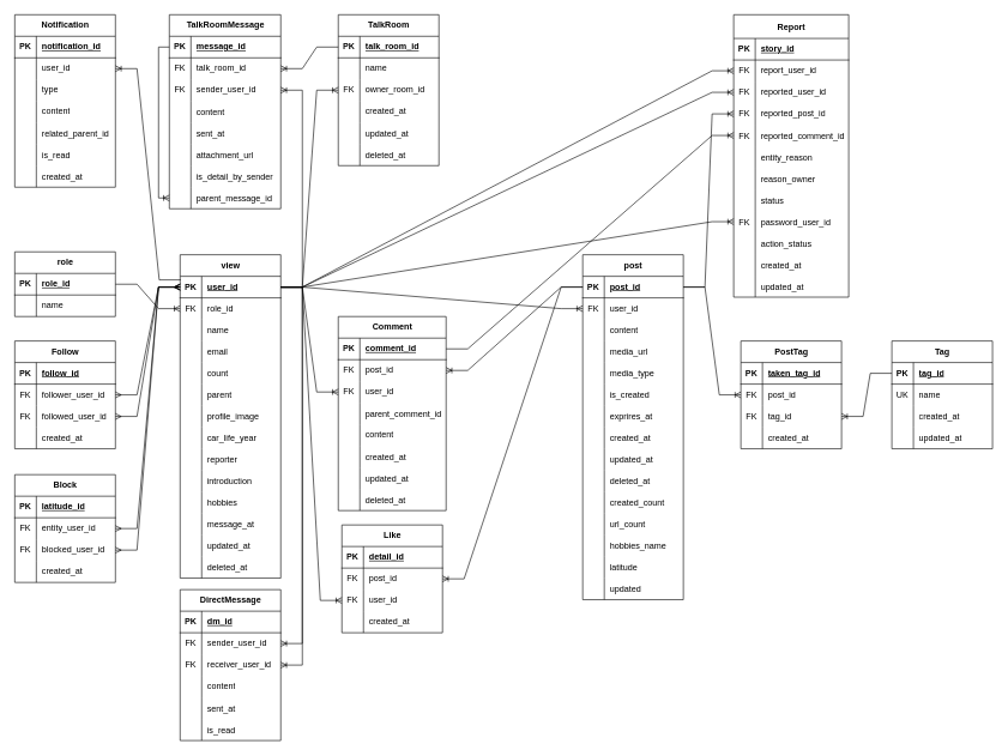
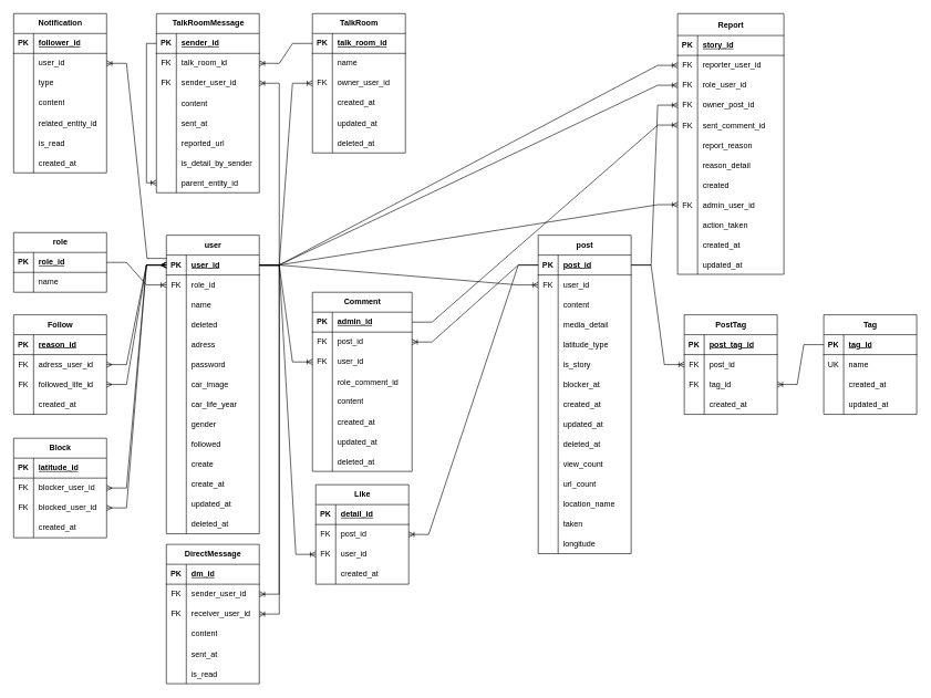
- <mxCell id="179" value="notification_id" style="shape=partialRectangle;connectable=0;fillColor=none;top=0;left=0;bottom=0;right=0;align=left;spacingLeft=6;fontStyle=5;overflow=hidden;whiteSpace=wrap;html=1;" parent="177" vertex="1"><mxGeometry x="30" width="110" height="30" as="geometry"><mxRectangle width="110" height="30" as="alternateBounds" /></mxGeometry></mxCell>
+ <mxCell id="179" value="follower_id" style="shape=partialRectangle;connectable=0;fillColor=none;top=0;left=0;bottom=0;right=0;align=left;spacingLeft=6;fontStyle=5;overflow=hidden;whiteSpace=wrap;html=1;" parent="177" vertex="1"><mxGeometry x="30" width="110" height="30" as="geometry"><mxRectangle width="110" height="30" as="alternateBounds" /></mxGeometry></mxCell>
- <mxCell id="289" value="message_id" style="shape=partialRectangle;connectable=0;fillColor=none;top=0;left=0;bottom=0;right=0;align=left;spacingLeft=6;fontStyle=5;overflow=hidden;whiteSpace=wrap;html=1;" parent="287" vertex="1"><mxGeometry x="30" width="125" height="30" as="geometry"><mxRectangle width="125" height="30" as="alternateBounds" /></mxGeometry></mxCell>
+ <mxCell id="289" value="sender_id" style="shape=partialRectangle;connectable=0;fillColor=none;top=0;left=0;bottom=0;right=0;align=left;spacingLeft=6;fontStyle=5;overflow=hidden;whiteSpace=wrap;html=1;" parent="287" vertex="1"><mxGeometry x="30" width="125" height="30" as="geometry"><mxRectangle width="125" height="30" as="alternateBounds" /></mxGeometry></mxCell>
- <mxCell id="236" value="report_user_id" style="shape=partialRectangle;connectable=0;fillColor=none;top=0;left=0;bottom=0;right=0;align=left;spacingLeft=6;overflow=hidden;whiteSpace=wrap;html=1;" parent="234" vertex="1"><mxGeometry x="30" width="130" height="30" as="geometry"><mxRectangle width="130" height="30" as="alternateBounds" /></mxGeometry></mxCell>
+ <mxCell id="236" value="reporter_user_id" style="shape=partialRectangle;connectable=0;fillColor=none;top=0;left=0;bottom=0;right=0;align=left;spacingLeft=6;overflow=hidden;whiteSpace=wrap;html=1;" parent="234" vertex="1"><mxGeometry x="30" width="130" height="30" as="geometry"><mxRectangle width="130" height="30" as="alternateBounds" /></mxGeometry></mxCell>
- <mxCell id="276" value="owner_room_id" style="shape=partialRectangle;connectable=0;fillColor=none;top=0;left=0;bottom=0;right=0;align=left;spacingLeft=6;overflow=hidden;whiteSpace=wrap;html=1;" parent="274" vertex="1"><mxGeometry x="30" width="110" height="30" as="geometry"><mxRectangle width="110" height="30" as="alternateBounds" /></mxGeometry></mxCell>
+ <mxCell id="276" value="owner_user_id" style="shape=partialRectangle;connectable=0;fillColor=none;top=0;left=0;bottom=0;right=0;align=left;spacingLeft=6;overflow=hidden;whiteSpace=wrap;html=1;" parent="274" vertex="1"><mxGeometry x="30" width="110" height="30" as="geometry"><mxRectangle width="110" height="30" as="alternateBounds" /></mxGeometry></mxCell>
- <mxCell id="239" value="reported_user_id" style="shape=partialRectangle;connectable=0;fillColor=none;top=0;left=0;bottom=0;right=0;align=left;spacingLeft=6;overflow=hidden;whiteSpace=wrap;html=1;" parent="237" vertex="1"><mxGeometry x="30" width="130" height="30" as="geometry"><mxRectangle width="130" height="30" as="alternateBounds" /></mxGeometry></mxCell>
+ <mxCell id="239" value="role_user_id" style="shape=partialRectangle;connectable=0;fillColor=none;top=0;left=0;bottom=0;right=0;align=left;spacingLeft=6;overflow=hidden;whiteSpace=wrap;html=1;" parent="237" vertex="1"><mxGeometry x="30" width="130" height="30" as="geometry"><mxRectangle width="130" height="30" as="alternateBounds" /></mxGeometry></mxCell>
- <mxCell id="242" value="reported_post_id" style="shape=partialRectangle;connectable=0;fillColor=none;top=0;left=0;bottom=0;right=0;align=left;spacingLeft=6;overflow=hidden;whiteSpace=wrap;html=1;" parent="240" vertex="1"><mxGeometry x="30" width="130" height="30" as="geometry"><mxRectangle width="130" height="30" as="alternateBounds" /></mxGeometry></mxCell>
+ <mxCell id="242" value="owner_post_id" style="shape=partialRectangle;connectable=0;fillColor=none;top=0;left=0;bottom=0;right=0;align=left;spacingLeft=6;overflow=hidden;whiteSpace=wrap;html=1;" parent="240" vertex="1"><mxGeometry x="30" width="130" height="30" as="geometry"><mxRectangle width="130" height="30" as="alternateBounds" /></mxGeometry></mxCell>
- <mxCell id="191" value="related_parent_id" style="shape=partialRectangle;connectable=0;fillColor=none;top=0;left=0;bottom=0;right=0;align=left;spacingLeft=6;overflow=hidden;" parent="189" vertex="1"><mxGeometry x="30" width="110" height="30" as="geometry"><mxRectangle width="110" height="30" as="alternateBounds" /></mxGeometry></mxCell>
+ <mxCell id="191" value="related_entity_id" style="shape=partialRectangle;connectable=0;fillColor=none;top=0;left=0;bottom=0;right=0;align=left;spacingLeft=6;overflow=hidden;" parent="189" vertex="1"><mxGeometry x="30" width="110" height="30" as="geometry"><mxRectangle width="110" height="30" as="alternateBounds" /></mxGeometry></mxCell>
- <mxCell id="245" value="reported_comment_id" style="shape=partialRectangle;connectable=0;fillColor=none;top=0;left=0;bottom=0;right=0;align=left;spacingLeft=6;overflow=hidden;" parent="243" vertex="1"><mxGeometry x="30" width="130" height="30" as="geometry"><mxRectangle width="130" height="30" as="alternateBounds" /></mxGeometry></mxCell>
+ <mxCell id="245" value="sent_comment_id" style="shape=partialRectangle;connectable=0;fillColor=none;top=0;left=0;bottom=0;right=0;align=left;spacingLeft=6;overflow=hidden;" parent="243" vertex="1"><mxGeometry x="30" width="130" height="30" as="geometry"><mxRectangle width="130" height="30" as="alternateBounds" /></mxGeometry></mxCell>
- <mxCell id="304" value="attachment_url" style="shape=partialRectangle;connectable=0;fillColor=none;top=0;left=0;bottom=0;right=0;align=left;spacingLeft=6;overflow=hidden;" parent="302" vertex="1"><mxGeometry x="30" width="125" height="30" as="geometry"><mxRectangle width="125" height="30" as="alternateBounds" /></mxGeometry></mxCell>
+ <mxCell id="304" value="reported_url" style="shape=partialRectangle;connectable=0;fillColor=none;top=0;left=0;bottom=0;right=0;align=left;spacingLeft=6;overflow=hidden;" parent="302" vertex="1"><mxGeometry x="30" width="125" height="30" as="geometry"><mxRectangle width="125" height="30" as="alternateBounds" /></mxGeometry></mxCell>
- <mxCell id="248" value="entity_reason" style="shape=partialRectangle;connectable=0;fillColor=none;top=0;left=0;bottom=0;right=0;align=left;spacingLeft=6;overflow=hidden;" parent="246" vertex="1"><mxGeometry x="30" width="130" height="30" as="geometry"><mxRectangle width="130" height="30" as="alternateBounds" /></mxGeometry></mxCell>
+ <mxCell id="248" value="report_reason" style="shape=partialRectangle;connectable=0;fillColor=none;top=0;left=0;bottom=0;right=0;align=left;spacingLeft=6;overflow=hidden;" parent="246" vertex="1"><mxGeometry x="30" width="130" height="30" as="geometry"><mxRectangle width="130" height="30" as="alternateBounds" /></mxGeometry></mxCell>
- <mxCell id="251" value="reason_owner" style="shape=partialRectangle;connectable=0;fillColor=none;top=0;left=0;bottom=0;right=0;align=left;spacingLeft=6;overflow=hidden;" parent="249" vertex="1"><mxGeometry x="30" width="130" height="30" as="geometry"><mxRectangle width="130" height="30" as="alternateBounds" /></mxGeometry></mxCell>
+ <mxCell id="251" value="reason_detail" style="shape=partialRectangle;connectable=0;fillColor=none;top=0;left=0;bottom=0;right=0;align=left;spacingLeft=6;overflow=hidden;" parent="249" vertex="1"><mxGeometry x="30" width="130" height="30" as="geometry"><mxRectangle width="130" height="30" as="alternateBounds" /></mxGeometry></mxCell>
- <mxCell id="310" value="parent_message_id" style="shape=partialRectangle;connectable=0;fillColor=none;top=0;left=0;bottom=0;right=0;align=left;spacingLeft=6;overflow=hidden;" parent="308" vertex="1"><mxGeometry x="30" width="125" height="30" as="geometry"><mxRectangle width="125" height="30" as="alternateBounds" /></mxGeometry></mxCell>
+ <mxCell id="310" value="parent_entity_id" style="shape=partialRectangle;connectable=0;fillColor=none;top=0;left=0;bottom=0;right=0;align=left;spacingLeft=6;overflow=hidden;" parent="308" vertex="1"><mxGeometry x="30" width="125" height="30" as="geometry"><mxRectangle width="125" height="30" as="alternateBounds" /></mxGeometry></mxCell>
- <mxCell id="254" value="status" style="shape=partialRectangle;connectable=0;fillColor=none;top=0;left=0;bottom=0;right=0;align=left;spacingLeft=6;overflow=hidden;" parent="252" vertex="1"><mxGeometry x="30" width="130" height="30" as="geometry"><mxRectangle width="130" height="30" as="alternateBounds" /></mxGeometry></mxCell>
+ <mxCell id="254" value="created" style="shape=partialRectangle;connectable=0;fillColor=none;top=0;left=0;bottom=0;right=0;align=left;spacingLeft=6;overflow=hidden;" parent="252" vertex="1"><mxGeometry x="30" width="130" height="30" as="geometry"><mxRectangle width="130" height="30" as="alternateBounds" /></mxGeometry></mxCell>
- <mxCell id="257" value="password_user_id" style="shape=partialRectangle;connectable=0;fillColor=none;top=0;left=0;bottom=0;right=0;align=left;spacingLeft=6;overflow=hidden;" parent="255" vertex="1"><mxGeometry x="30" width="130" height="30" as="geometry"><mxRectangle width="130" height="30" as="alternateBounds" /></mxGeometry></mxCell>
+ <mxCell id="257" value="admin_user_id" style="shape=partialRectangle;connectable=0;fillColor=none;top=0;left=0;bottom=0;right=0;align=left;spacingLeft=6;overflow=hidden;" parent="255" vertex="1"><mxGeometry x="30" width="130" height="30" as="geometry"><mxRectangle width="130" height="30" as="alternateBounds" /></mxGeometry></mxCell>
- <mxCell id="260" value="action_status" style="shape=partialRectangle;connectable=0;fillColor=none;top=0;left=0;bottom=0;right=0;align=left;spacingLeft=6;overflow=hidden;" parent="258" vertex="1"><mxGeometry x="30" width="130" height="30" as="geometry"><mxRectangle width="130" height="30" as="alternateBounds" /></mxGeometry></mxCell>
+ <mxCell id="260" value="action_taken" style="shape=partialRectangle;connectable=0;fillColor=none;top=0;left=0;bottom=0;right=0;align=left;spacingLeft=6;overflow=hidden;" parent="258" vertex="1"><mxGeometry x="30" width="130" height="30" as="geometry"><mxRectangle width="130" height="30" as="alternateBounds" /></mxGeometry></mxCell>
- <mxCell id="9" value="view" style="shape=table;startSize=30;container=1;collapsible=1;childLayout=tableLayout;fixedRows=1;rowLines=0;fontStyle=1;align=center;resizeLast=1;html=1;" parent="1" vertex="1"><mxGeometry x="250" y="354" width="140" height="450" as="geometry" /></mxCell>
+ <mxCell id="9" value="user" style="shape=table;startSize=30;container=1;collapsible=1;childLayout=tableLayout;fixedRows=1;rowLines=0;fontStyle=1;align=center;resizeLast=1;html=1;" parent="1" vertex="1"><mxGeometry x="250" y="354" width="140" height="450" as="geometry" /></mxCell>
- <mxCell id="102" value="comment_id" style="shape=partialRectangle;connectable=0;fillColor=none;top=0;left=0;bottom=0;right=0;align=left;spacingLeft=6;fontStyle=5;overflow=hidden;whiteSpace=wrap;html=1;" parent="100" vertex="1"><mxGeometry x="30" width="120" height="30" as="geometry"><mxRectangle width="120" height="30" as="alternateBounds" /></mxGeometry></mxCell>
+ <mxCell id="102" value="admin_id" style="shape=partialRectangle;connectable=0;fillColor=none;top=0;left=0;bottom=0;right=0;align=left;spacingLeft=6;fontStyle=5;overflow=hidden;whiteSpace=wrap;html=1;" parent="100" vertex="1"><mxGeometry x="30" width="120" height="30" as="geometry"><mxRectangle width="120" height="30" as="alternateBounds" /></mxGeometry></mxCell>
- <mxCell id="21" value="email" style="shape=partialRectangle;connectable=0;fillColor=none;top=0;left=0;bottom=0;right=0;align=left;spacingLeft=6;overflow=hidden;" parent="19" vertex="1"><mxGeometry x="30" width="110" height="30" as="geometry"><mxRectangle width="110" height="30" as="alternateBounds" /></mxGeometry></mxCell>
+ <mxCell id="21" value="deleted" style="shape=partialRectangle;connectable=0;fillColor=none;top=0;left=0;bottom=0;right=0;align=left;spacingLeft=6;overflow=hidden;" parent="19" vertex="1"><mxGeometry x="30" width="110" height="30" as="geometry"><mxRectangle width="110" height="30" as="alternateBounds" /></mxGeometry></mxCell>
- <mxCell id="65" value="media_url" style="shape=partialRectangle;connectable=0;fillColor=none;top=0;left=0;bottom=0;right=0;align=left;spacingLeft=6;overflow=hidden;whiteSpace=wrap;html=1;" parent="63" vertex="1"><mxGeometry x="30" width="110" height="30" as="geometry"><mxRectangle width="110" height="30" as="alternateBounds" /></mxGeometry></mxCell>
+ <mxCell id="65" value="media_detail" style="shape=partialRectangle;connectable=0;fillColor=none;top=0;left=0;bottom=0;right=0;align=left;spacingLeft=6;overflow=hidden;whiteSpace=wrap;html=1;" parent="63" vertex="1"><mxGeometry x="30" width="110" height="30" as="geometry"><mxRectangle width="110" height="30" as="alternateBounds" /></mxGeometry></mxCell>
- <mxCell id="153" value="follow_id" style="shape=partialRectangle;connectable=0;fillColor=none;top=0;left=0;bottom=0;right=0;align=left;spacingLeft=6;fontStyle=5;overflow=hidden;whiteSpace=wrap;html=1;" parent="151" vertex="1"><mxGeometry x="30" width="110" height="30" as="geometry"><mxRectangle width="110" height="30" as="alternateBounds" /></mxGeometry></mxCell>
+ <mxCell id="153" value="reason_id" style="shape=partialRectangle;connectable=0;fillColor=none;top=0;left=0;bottom=0;right=0;align=left;spacingLeft=6;fontStyle=5;overflow=hidden;whiteSpace=wrap;html=1;" parent="151" vertex="1"><mxGeometry x="30" width="110" height="30" as="geometry"><mxRectangle width="110" height="30" as="alternateBounds" /></mxGeometry></mxCell>
- <mxCell id="24" value="count" style="shape=partialRectangle;connectable=0;fillColor=none;top=0;left=0;bottom=0;right=0;align=left;spacingLeft=6;overflow=hidden;" parent="22" vertex="1"><mxGeometry x="30" width="110" height="30" as="geometry"><mxRectangle width="110" height="30" as="alternateBounds" /></mxGeometry></mxCell>
+ <mxCell id="24" value="adress" style="shape=partialRectangle;connectable=0;fillColor=none;top=0;left=0;bottom=0;right=0;align=left;spacingLeft=6;overflow=hidden;" parent="22" vertex="1"><mxGeometry x="30" width="110" height="30" as="geometry"><mxRectangle width="110" height="30" as="alternateBounds" /></mxGeometry></mxCell>
- <mxCell id="68" value="media_type" style="shape=partialRectangle;connectable=0;fillColor=none;top=0;left=0;bottom=0;right=0;align=left;spacingLeft=6;overflow=hidden;" parent="66" vertex="1"><mxGeometry x="30" width="110" height="30" as="geometry"><mxRectangle width="110" height="30" as="alternateBounds" /></mxGeometry></mxCell>
+ <mxCell id="68" value="latitude_type" style="shape=partialRectangle;connectable=0;fillColor=none;top=0;left=0;bottom=0;right=0;align=left;spacingLeft=6;overflow=hidden;" parent="66" vertex="1"><mxGeometry x="30" width="110" height="30" as="geometry"><mxRectangle width="110" height="30" as="alternateBounds" /></mxGeometry></mxCell>
- <mxCell id="127" value="taken_tag_id" style="shape=partialRectangle;connectable=0;fillColor=none;top=0;left=0;bottom=0;right=0;align=left;spacingLeft=6;fontStyle=5;overflow=hidden;whiteSpace=wrap;html=1;" parent="125" vertex="1"><mxGeometry x="30" width="110" height="30" as="geometry"><mxRectangle width="110" height="30" as="alternateBounds" /></mxGeometry></mxCell>
+ <mxCell id="127" value="post_tag_id" style="shape=partialRectangle;connectable=0;fillColor=none;top=0;left=0;bottom=0;right=0;align=left;spacingLeft=6;fontStyle=5;overflow=hidden;whiteSpace=wrap;html=1;" parent="125" vertex="1"><mxGeometry x="30" width="110" height="30" as="geometry"><mxRectangle width="110" height="30" as="alternateBounds" /></mxGeometry></mxCell>
- <mxCell id="156" value="follower_user_id" style="shape=partialRectangle;connectable=0;fillColor=none;top=0;left=0;bottom=0;right=0;align=left;spacingLeft=6;overflow=hidden;whiteSpace=wrap;html=1;" parent="154" vertex="1"><mxGeometry x="30" width="110" height="30" as="geometry"><mxRectangle width="110" height="30" as="alternateBounds" /></mxGeometry></mxCell>
+ <mxCell id="156" value="adress_user_id" style="shape=partialRectangle;connectable=0;fillColor=none;top=0;left=0;bottom=0;right=0;align=left;spacingLeft=6;overflow=hidden;whiteSpace=wrap;html=1;" parent="154" vertex="1"><mxGeometry x="30" width="110" height="30" as="geometry"><mxRectangle width="110" height="30" as="alternateBounds" /></mxGeometry></mxCell>
- <mxCell id="27" value="parent" style="shape=partialRectangle;connectable=0;fillColor=none;top=0;left=0;bottom=0;right=0;align=left;spacingLeft=6;overflow=hidden;" parent="25" vertex="1"><mxGeometry x="30" width="110" height="30" as="geometry"><mxRectangle width="110" height="30" as="alternateBounds" /></mxGeometry></mxCell>
+ <mxCell id="27" value="password" style="shape=partialRectangle;connectable=0;fillColor=none;top=0;left=0;bottom=0;right=0;align=left;spacingLeft=6;overflow=hidden;" parent="25" vertex="1"><mxGeometry x="30" width="110" height="30" as="geometry"><mxRectangle width="110" height="30" as="alternateBounds" /></mxGeometry></mxCell>
- <mxCell id="71" value="is_created" style="shape=partialRectangle;connectable=0;fillColor=none;top=0;left=0;bottom=0;right=0;align=left;spacingLeft=6;overflow=hidden;" parent="69" vertex="1"><mxGeometry x="30" width="110" height="30" as="geometry"><mxRectangle width="110" height="30" as="alternateBounds" /></mxGeometry></mxCell>
+ <mxCell id="71" value="is_story" style="shape=partialRectangle;connectable=0;fillColor=none;top=0;left=0;bottom=0;right=0;align=left;spacingLeft=6;overflow=hidden;" parent="69" vertex="1"><mxGeometry x="30" width="110" height="30" as="geometry"><mxRectangle width="110" height="30" as="alternateBounds" /></mxGeometry></mxCell>
- <mxCell id="111" value="parent_comment_id" style="shape=partialRectangle;connectable=0;fillColor=none;top=0;left=0;bottom=0;right=0;align=left;spacingLeft=6;overflow=hidden;" parent="109" vertex="1"><mxGeometry x="30" width="120" height="30" as="geometry"><mxRectangle width="120" height="30" as="alternateBounds" /></mxGeometry></mxCell>
+ <mxCell id="111" value="role_comment_id" style="shape=partialRectangle;connectable=0;fillColor=none;top=0;left=0;bottom=0;right=0;align=left;spacingLeft=6;overflow=hidden;" parent="109" vertex="1"><mxGeometry x="30" width="120" height="30" as="geometry"><mxRectangle width="120" height="30" as="alternateBounds" /></mxGeometry></mxCell>
- <mxCell id="159" value="followed_user_id" style="shape=partialRectangle;connectable=0;fillColor=none;top=0;left=0;bottom=0;right=0;align=left;spacingLeft=6;overflow=hidden;whiteSpace=wrap;html=1;" parent="157" vertex="1"><mxGeometry x="30" width="110" height="30" as="geometry"><mxRectangle width="110" height="30" as="alternateBounds" /></mxGeometry></mxCell>
+ <mxCell id="159" value="followed_life_id" style="shape=partialRectangle;connectable=0;fillColor=none;top=0;left=0;bottom=0;right=0;align=left;spacingLeft=6;overflow=hidden;whiteSpace=wrap;html=1;" parent="157" vertex="1"><mxGeometry x="30" width="110" height="30" as="geometry"><mxRectangle width="110" height="30" as="alternateBounds" /></mxGeometry></mxCell>
- <mxCell id="30" value="profile_image" style="shape=partialRectangle;connectable=0;fillColor=none;top=0;left=0;bottom=0;right=0;align=left;spacingLeft=6;overflow=hidden;" parent="28" vertex="1"><mxGeometry x="30" width="110" height="30" as="geometry"><mxRectangle width="110" height="30" as="alternateBounds" /></mxGeometry></mxCell>
+ <mxCell id="30" value="car_image" style="shape=partialRectangle;connectable=0;fillColor=none;top=0;left=0;bottom=0;right=0;align=left;spacingLeft=6;overflow=hidden;" parent="28" vertex="1"><mxGeometry x="30" width="110" height="30" as="geometry"><mxRectangle width="110" height="30" as="alternateBounds" /></mxGeometry></mxCell>
- <mxCell id="74" value="exprires_at" style="shape=partialRectangle;connectable=0;fillColor=none;top=0;left=0;bottom=0;right=0;align=left;spacingLeft=6;overflow=hidden;" parent="72" vertex="1"><mxGeometry x="30" width="110" height="30" as="geometry"><mxRectangle width="110" height="30" as="alternateBounds" /></mxGeometry></mxCell>
+ <mxCell id="74" value="blocker_at" style="shape=partialRectangle;connectable=0;fillColor=none;top=0;left=0;bottom=0;right=0;align=left;spacingLeft=6;overflow=hidden;" parent="72" vertex="1"><mxGeometry x="30" width="110" height="30" as="geometry"><mxRectangle width="110" height="30" as="alternateBounds" /></mxGeometry></mxCell>
- <mxCell id="36" value="reporter" style="shape=partialRectangle;connectable=0;fillColor=none;top=0;left=0;bottom=0;right=0;align=left;spacingLeft=6;overflow=hidden;" parent="34" vertex="1"><mxGeometry x="30" width="110" height="30" as="geometry"><mxRectangle width="110" height="30" as="alternateBounds" /></mxGeometry></mxCell>
+ <mxCell id="36" value="gender" style="shape=partialRectangle;connectable=0;fillColor=none;top=0;left=0;bottom=0;right=0;align=left;spacingLeft=6;overflow=hidden;" parent="34" vertex="1"><mxGeometry x="30" width="110" height="30" as="geometry"><mxRectangle width="110" height="30" as="alternateBounds" /></mxGeometry></mxCell>
- <mxCell id="39" value="introduction" style="shape=partialRectangle;connectable=0;fillColor=none;top=0;left=0;bottom=0;right=0;align=left;spacingLeft=6;overflow=hidden;" parent="37" vertex="1"><mxGeometry x="30" width="110" height="30" as="geometry"><mxRectangle width="110" height="30" as="alternateBounds" /></mxGeometry></mxCell>
+ <mxCell id="39" value="followed" style="shape=partialRectangle;connectable=0;fillColor=none;top=0;left=0;bottom=0;right=0;align=left;spacingLeft=6;overflow=hidden;" parent="37" vertex="1"><mxGeometry x="30" width="110" height="30" as="geometry"><mxRectangle width="110" height="30" as="alternateBounds" /></mxGeometry></mxCell>
- <mxCell id="42" value="hobbies" style="shape=partialRectangle;connectable=0;fillColor=none;top=0;left=0;bottom=0;right=0;align=left;spacingLeft=6;overflow=hidden;" parent="40" vertex="1"><mxGeometry x="30" width="110" height="30" as="geometry"><mxRectangle width="110" height="30" as="alternateBounds" /></mxGeometry></mxCell>
+ <mxCell id="42" value="create" style="shape=partialRectangle;connectable=0;fillColor=none;top=0;left=0;bottom=0;right=0;align=left;spacingLeft=6;overflow=hidden;" parent="40" vertex="1"><mxGeometry x="30" width="110" height="30" as="geometry"><mxRectangle width="110" height="30" as="alternateBounds" /></mxGeometry></mxCell>
- <mxCell id="86" value="created_count" style="shape=partialRectangle;connectable=0;fillColor=none;top=0;left=0;bottom=0;right=0;align=left;spacingLeft=6;overflow=hidden;" parent="84" vertex="1"><mxGeometry x="30" width="110" height="30" as="geometry"><mxRectangle width="110" height="30" as="alternateBounds" /></mxGeometry></mxCell>
+ <mxCell id="86" value="view_count" style="shape=partialRectangle;connectable=0;fillColor=none;top=0;left=0;bottom=0;right=0;align=left;spacingLeft=6;overflow=hidden;" parent="84" vertex="1"><mxGeometry x="30" width="110" height="30" as="geometry"><mxRectangle width="110" height="30" as="alternateBounds" /></mxGeometry></mxCell>
- <mxCell id="45" value="message_at" style="shape=partialRectangle;connectable=0;fillColor=none;top=0;left=0;bottom=0;right=0;align=left;spacingLeft=6;overflow=hidden;" parent="43" vertex="1"><mxGeometry x="30" width="110" height="30" as="geometry"><mxRectangle width="110" height="30" as="alternateBounds" /></mxGeometry></mxCell>
+ <mxCell id="45" value="create_at" style="shape=partialRectangle;connectable=0;fillColor=none;top=0;left=0;bottom=0;right=0;align=left;spacingLeft=6;overflow=hidden;" parent="43" vertex="1"><mxGeometry x="30" width="110" height="30" as="geometry"><mxRectangle width="110" height="30" as="alternateBounds" /></mxGeometry></mxCell>
- <mxCell id="223" value="entity_user_id" style="shape=partialRectangle;connectable=0;fillColor=none;top=0;left=0;bottom=0;right=0;align=left;spacingLeft=6;overflow=hidden;whiteSpace=wrap;html=1;" parent="221" vertex="1"><mxGeometry x="30" width="110" height="30" as="geometry"><mxRectangle width="110" height="30" as="alternateBounds" /></mxGeometry></mxCell>
+ <mxCell id="223" value="blocker_user_id" style="shape=partialRectangle;connectable=0;fillColor=none;top=0;left=0;bottom=0;right=0;align=left;spacingLeft=6;overflow=hidden;whiteSpace=wrap;html=1;" parent="221" vertex="1"><mxGeometry x="30" width="110" height="30" as="geometry"><mxRectangle width="110" height="30" as="alternateBounds" /></mxGeometry></mxCell>
- <mxCell id="92" value="hobbies_name" style="shape=partialRectangle;connectable=0;fillColor=none;top=0;left=0;bottom=0;right=0;align=left;spacingLeft=6;overflow=hidden;" parent="90" vertex="1"><mxGeometry x="30" width="110" height="30" as="geometry"><mxRectangle width="110" height="30" as="alternateBounds" /></mxGeometry></mxCell>
+ <mxCell id="92" value="location_name" style="shape=partialRectangle;connectable=0;fillColor=none;top=0;left=0;bottom=0;right=0;align=left;spacingLeft=6;overflow=hidden;" parent="90" vertex="1"><mxGeometry x="30" width="110" height="30" as="geometry"><mxRectangle width="110" height="30" as="alternateBounds" /></mxGeometry></mxCell>
- <mxCell id="95" value="latitude" style="shape=partialRectangle;connectable=0;fillColor=none;top=0;left=0;bottom=0;right=0;align=left;spacingLeft=6;overflow=hidden;" parent="93" vertex="1"><mxGeometry x="30" width="110" height="30" as="geometry"><mxRectangle width="110" height="30" as="alternateBounds" /></mxGeometry></mxCell>
+ <mxCell id="95" value="taken" style="shape=partialRectangle;connectable=0;fillColor=none;top=0;left=0;bottom=0;right=0;align=left;spacingLeft=6;overflow=hidden;" parent="93" vertex="1"><mxGeometry x="30" width="110" height="30" as="geometry"><mxRectangle width="110" height="30" as="alternateBounds" /></mxGeometry></mxCell>
- <mxCell id="98" value="updated" style="shape=partialRectangle;connectable=0;fillColor=none;top=0;left=0;bottom=0;right=0;align=left;spacingLeft=6;overflow=hidden;" parent="96" vertex="1"><mxGeometry x="30" width="110" height="30" as="geometry"><mxRectangle width="110" height="30" as="alternateBounds" /></mxGeometry></mxCell>
+ <mxCell id="98" value="longitude" style="shape=partialRectangle;connectable=0;fillColor=none;top=0;left=0;bottom=0;right=0;align=left;spacingLeft=6;overflow=hidden;" parent="96" vertex="1"><mxGeometry x="30" width="110" height="30" as="geometry"><mxRectangle width="110" height="30" as="alternateBounds" /></mxGeometry></mxCell>
